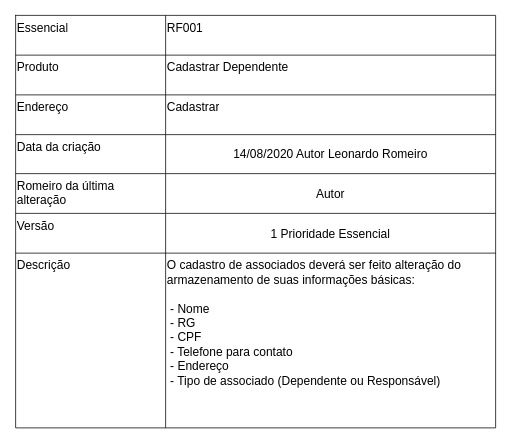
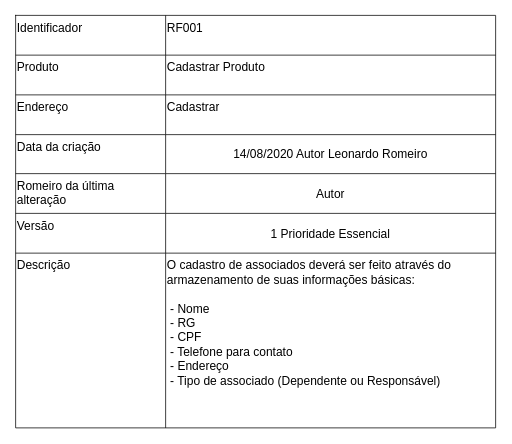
- <mxCell id="4" value="Essencial" style="shape=partialRectangle;html=1;whiteSpace=wrap;connectable=0;strokeColor=inherit;overflow=hidden;fillColor=none;top=0;left=0;bottom=0;right=0;pointerEvents=1;fontSize=16;align=left;verticalAlign=top;" vertex="1" parent="3"><mxGeometry width="200" height="53" as="geometry"><mxRectangle width="200" height="53" as="alternateBounds" /></mxGeometry></mxCell>
+ <mxCell id="4" value="Identificador" style="shape=partialRectangle;html=1;whiteSpace=wrap;connectable=0;strokeColor=inherit;overflow=hidden;fillColor=none;top=0;left=0;bottom=0;right=0;pointerEvents=1;fontSize=16;align=left;verticalAlign=top;" vertex="1" parent="3"><mxGeometry width="200" height="53" as="geometry"><mxRectangle width="200" height="53" as="alternateBounds" /></mxGeometry></mxCell>
- <mxCell id="8" value="Cadastrar Dependente" style="shape=partialRectangle;html=1;whiteSpace=wrap;connectable=0;strokeColor=inherit;overflow=hidden;fillColor=none;top=0;left=0;bottom=0;right=0;pointerEvents=1;fontSize=16;align=left;verticalAlign=top;" vertex="1" parent="6"><mxGeometry x="200" width="440" height="53" as="geometry"><mxRectangle width="440" height="53" as="alternateBounds" /></mxGeometry></mxCell>
+ <mxCell id="8" value="Cadastrar Produto" style="shape=partialRectangle;html=1;whiteSpace=wrap;connectable=0;strokeColor=inherit;overflow=hidden;fillColor=none;top=0;left=0;bottom=0;right=0;pointerEvents=1;fontSize=16;align=left;verticalAlign=top;" vertex="1" parent="6"><mxGeometry x="200" width="440" height="53" as="geometry"><mxRectangle width="440" height="53" as="alternateBounds" /></mxGeometry></mxCell>
- <mxCell id="23" value="O cadastro de associados deverá ser feito alteração do armazenamento de suas informações básicas:&lt;br&gt;&lt;br&gt;&amp;nbsp;- Nome &lt;br&gt;&amp;nbsp;- RG &lt;br&gt;&amp;nbsp;- CPF &lt;br&gt;&amp;nbsp;- Telefone para contato &lt;br&gt;&amp;nbsp;- Endereço &lt;br&gt;&amp;nbsp;- Tipo de associado (Dependente ou Responsável)" style="shape=partialRectangle;html=1;whiteSpace=wrap;connectable=0;strokeColor=inherit;overflow=hidden;fillColor=none;top=0;left=0;bottom=0;right=0;pointerEvents=1;fontSize=16;align=left;verticalAlign=top;" vertex="1" parent="21"><mxGeometry x="200" width="440" height="233" as="geometry"><mxRectangle width="440" height="233" as="alternateBounds" /></mxGeometry></mxCell>
+ <mxCell id="23" value="O cadastro de associados deverá ser feito através do armazenamento de suas informações básicas:&lt;br&gt;&lt;br&gt;&amp;nbsp;- Nome &lt;br&gt;&amp;nbsp;- RG &lt;br&gt;&amp;nbsp;- CPF &lt;br&gt;&amp;nbsp;- Telefone para contato &lt;br&gt;&amp;nbsp;- Endereço &lt;br&gt;&amp;nbsp;- Tipo de associado (Dependente ou Responsável)" style="shape=partialRectangle;html=1;whiteSpace=wrap;connectable=0;strokeColor=inherit;overflow=hidden;fillColor=none;top=0;left=0;bottom=0;right=0;pointerEvents=1;fontSize=16;align=left;verticalAlign=top;" vertex="1" parent="21"><mxGeometry x="200" width="440" height="233" as="geometry"><mxRectangle width="440" height="233" as="alternateBounds" /></mxGeometry></mxCell>
